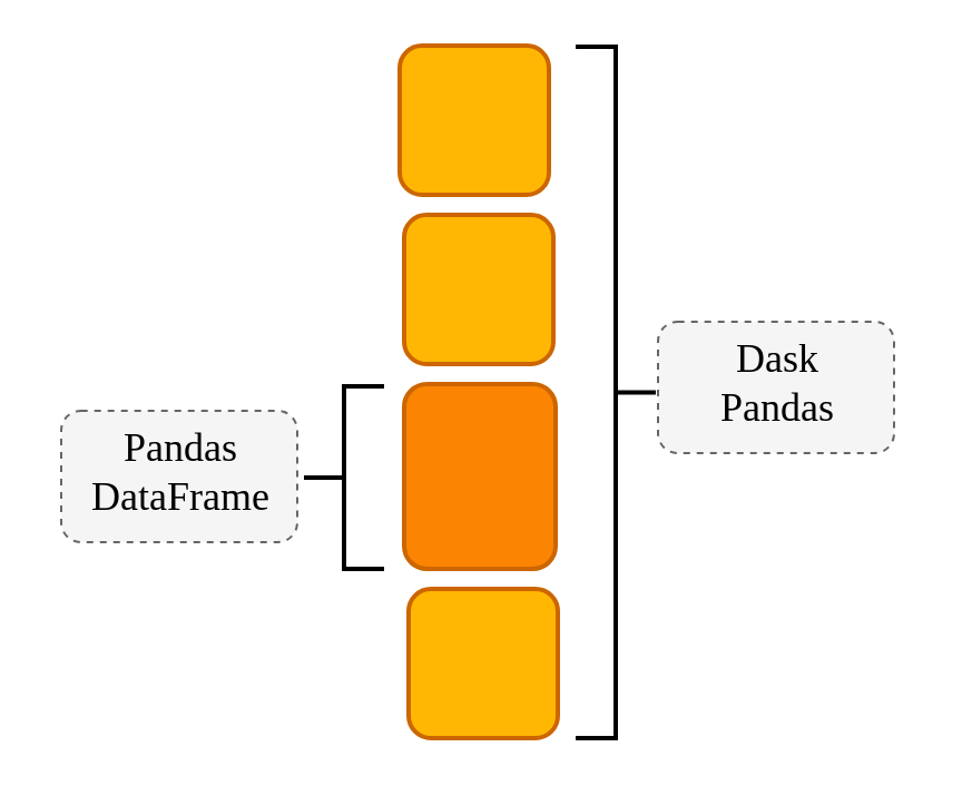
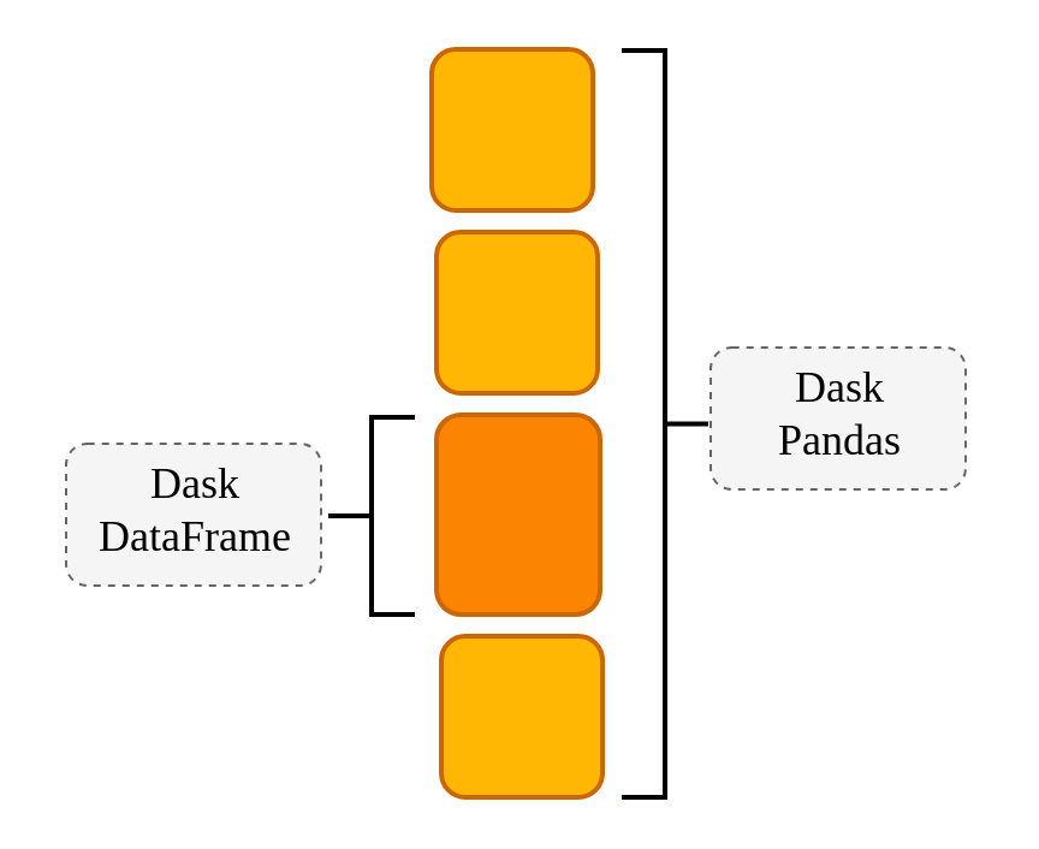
- <mxCell id="7" value="&lt;font face=&quot;Times New Roman&quot; style=&quot;font-size: 18px;&quot;&gt;Pandas&lt;br&gt;DataFrame&lt;/font&gt;" style="text;html=1;strokeColor=none;fillColor=none;align=center;verticalAlign=middle;whiteSpace=wrap;rounded=0;" vertex="1" parent="1"><mxGeometry x="20" y="197" width="122" height="30" as="geometry" /></mxCell>
+ <mxCell id="7" value="&lt;font face=&quot;Times New Roman&quot; style=&quot;font-size: 18px;&quot;&gt;Dask&lt;br&gt;DataFrame&lt;/font&gt;" style="text;html=1;strokeColor=none;fillColor=none;align=center;verticalAlign=middle;whiteSpace=wrap;rounded=0;" vertex="1" parent="1"><mxGeometry x="20" y="197" width="122" height="30" as="geometry" /></mxCell>
